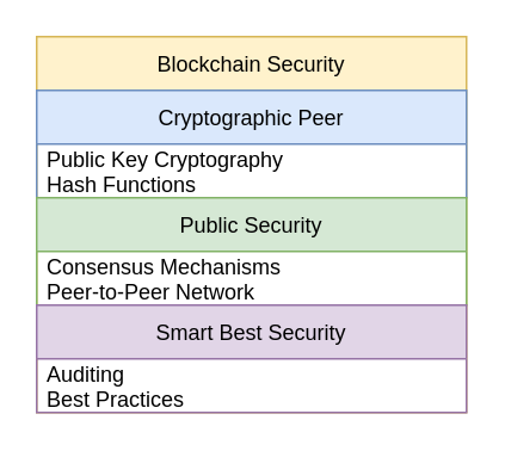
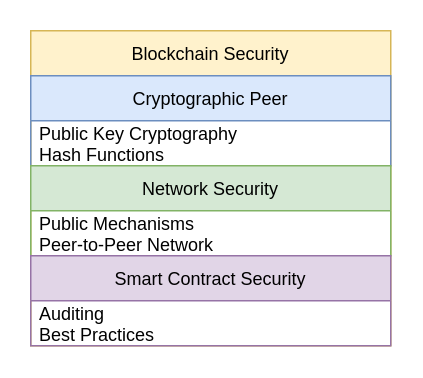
- <mxCell id="5" value="Public Security" style="swimlane;fontStyle=0;childLayout=stackLayout;horizontal=1;startSize=30;horizontalStack=0;resizeParent=1;resizeParentMax=0;resizeLast=0;collapsible=1;marginBottom=0;fillColor=#d5e8d4;strokeColor=#82b366;" vertex="1" parent="2"><mxGeometry y="90" width="240" height="60" as="geometry" /></mxCell>
+ <mxCell id="5" value="Network Security" style="swimlane;fontStyle=0;childLayout=stackLayout;horizontal=1;startSize=30;horizontalStack=0;resizeParent=1;resizeParentMax=0;resizeLast=0;collapsible=1;marginBottom=0;fillColor=#d5e8d4;strokeColor=#82b366;" vertex="1" parent="2"><mxGeometry y="90" width="240" height="60" as="geometry" /></mxCell>
- <mxCell id="6" value="Consensus Mechanisms&#10;Peer-to-Peer Network" style="text;strokeColor=none;fillColor=none;align=left;verticalAlign=middle;spacingLeft=4;spacingRight=4;overflow=hidden;points=[[0,0.5],[1,0.5]];portConstraint=eastwest;rotatable=0;" vertex="1" parent="5"><mxGeometry y="30" width="240" height="30" as="geometry" /></mxCell>
+ <mxCell id="6" value="Public Mechanisms&#10;Peer-to-Peer Network" style="text;strokeColor=none;fillColor=none;align=left;verticalAlign=middle;spacingLeft=4;spacingRight=4;overflow=hidden;points=[[0,0.5],[1,0.5]];portConstraint=eastwest;rotatable=0;" vertex="1" parent="5"><mxGeometry y="30" width="240" height="30" as="geometry" /></mxCell>
- <mxCell id="7" value="Smart Best Security" style="swimlane;fontStyle=0;childLayout=stackLayout;horizontal=1;startSize=30;horizontalStack=0;resizeParent=1;resizeParentMax=0;resizeLast=0;collapsible=1;marginBottom=0;fillColor=#e1d5e7;strokeColor=#9673a6;" vertex="1" parent="2"><mxGeometry y="150" width="240" height="60" as="geometry" /></mxCell>
+ <mxCell id="7" value="Smart Contract Security" style="swimlane;fontStyle=0;childLayout=stackLayout;horizontal=1;startSize=30;horizontalStack=0;resizeParent=1;resizeParentMax=0;resizeLast=0;collapsible=1;marginBottom=0;fillColor=#e1d5e7;strokeColor=#9673a6;" vertex="1" parent="2"><mxGeometry y="150" width="240" height="60" as="geometry" /></mxCell>
